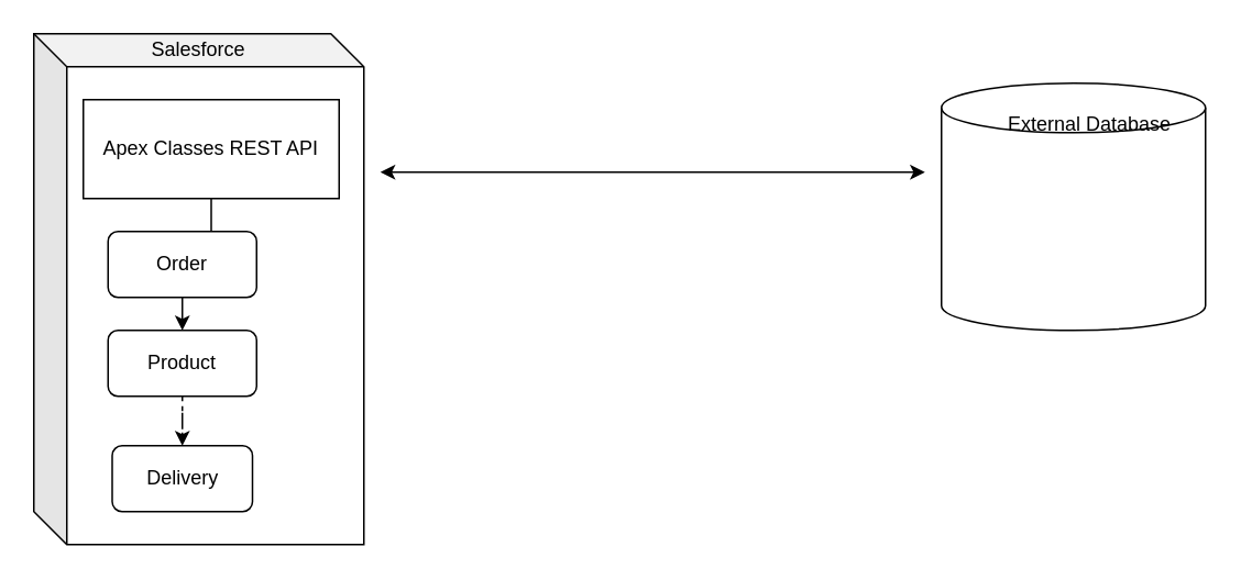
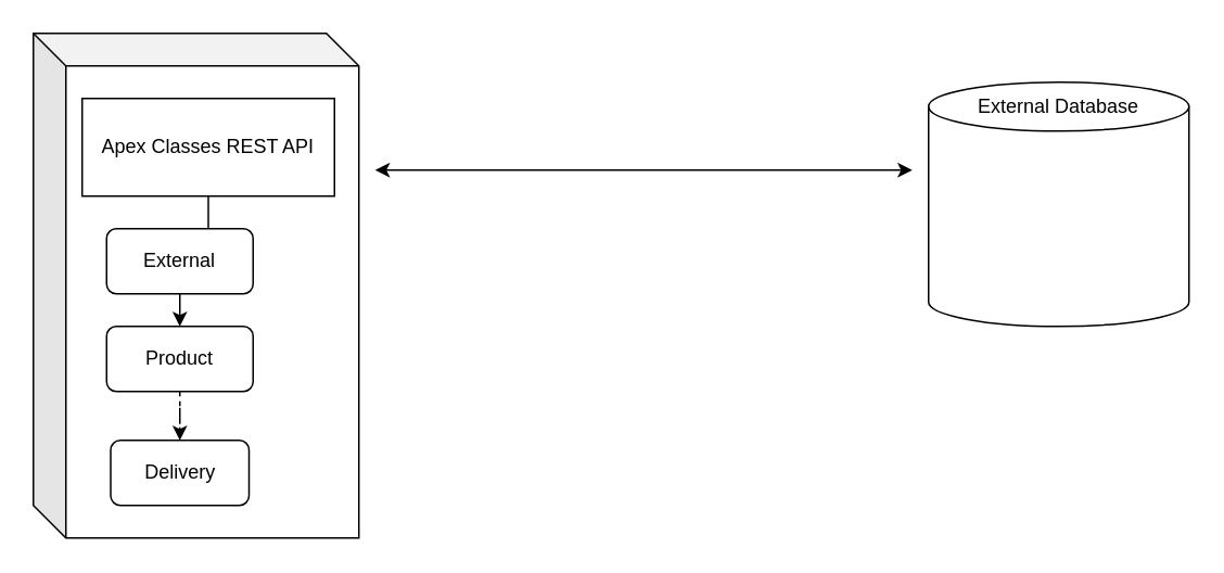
- <mxCell id="5" value="Salesforce" style="text;html=1;strokeColor=none;fillColor=none;align=center;verticalAlign=middle;whiteSpace=wrap;rounded=0;" vertex="1" parent="1"><mxGeometry x="100" y="20" width="40" height="20" as="geometry" /></mxCell>
- <mxCell id="3" value="External Database" style="text;html=1;strokeColor=none;fillColor=none;align=center;verticalAlign=middle;whiteSpace=wrap;rounded=0;" vertex="1" parent="1"><mxGeometry x="605" y="60" width="110" height="30" as="geometry" /></mxCell>
+ <mxCell id="3" value="External Database" style="text;html=1;strokeColor=none;fillColor=none;align=center;verticalAlign=middle;whiteSpace=wrap;rounded=0;" vertex="1" parent="1"><mxGeometry x="595" y="50" width="110" height="30" as="geometry" /></mxCell>
- <mxCell id="8" value="Order" style="rounded=1;whiteSpace=wrap;html=1;" vertex="1" parent="1"><mxGeometry x="65" y="140" width="90" height="40" as="geometry" /></mxCell>
+ <mxCell id="8" value="External" style="rounded=1;whiteSpace=wrap;html=1;" vertex="1" parent="1"><mxGeometry x="65" y="140" width="90" height="40" as="geometry" /></mxCell>
